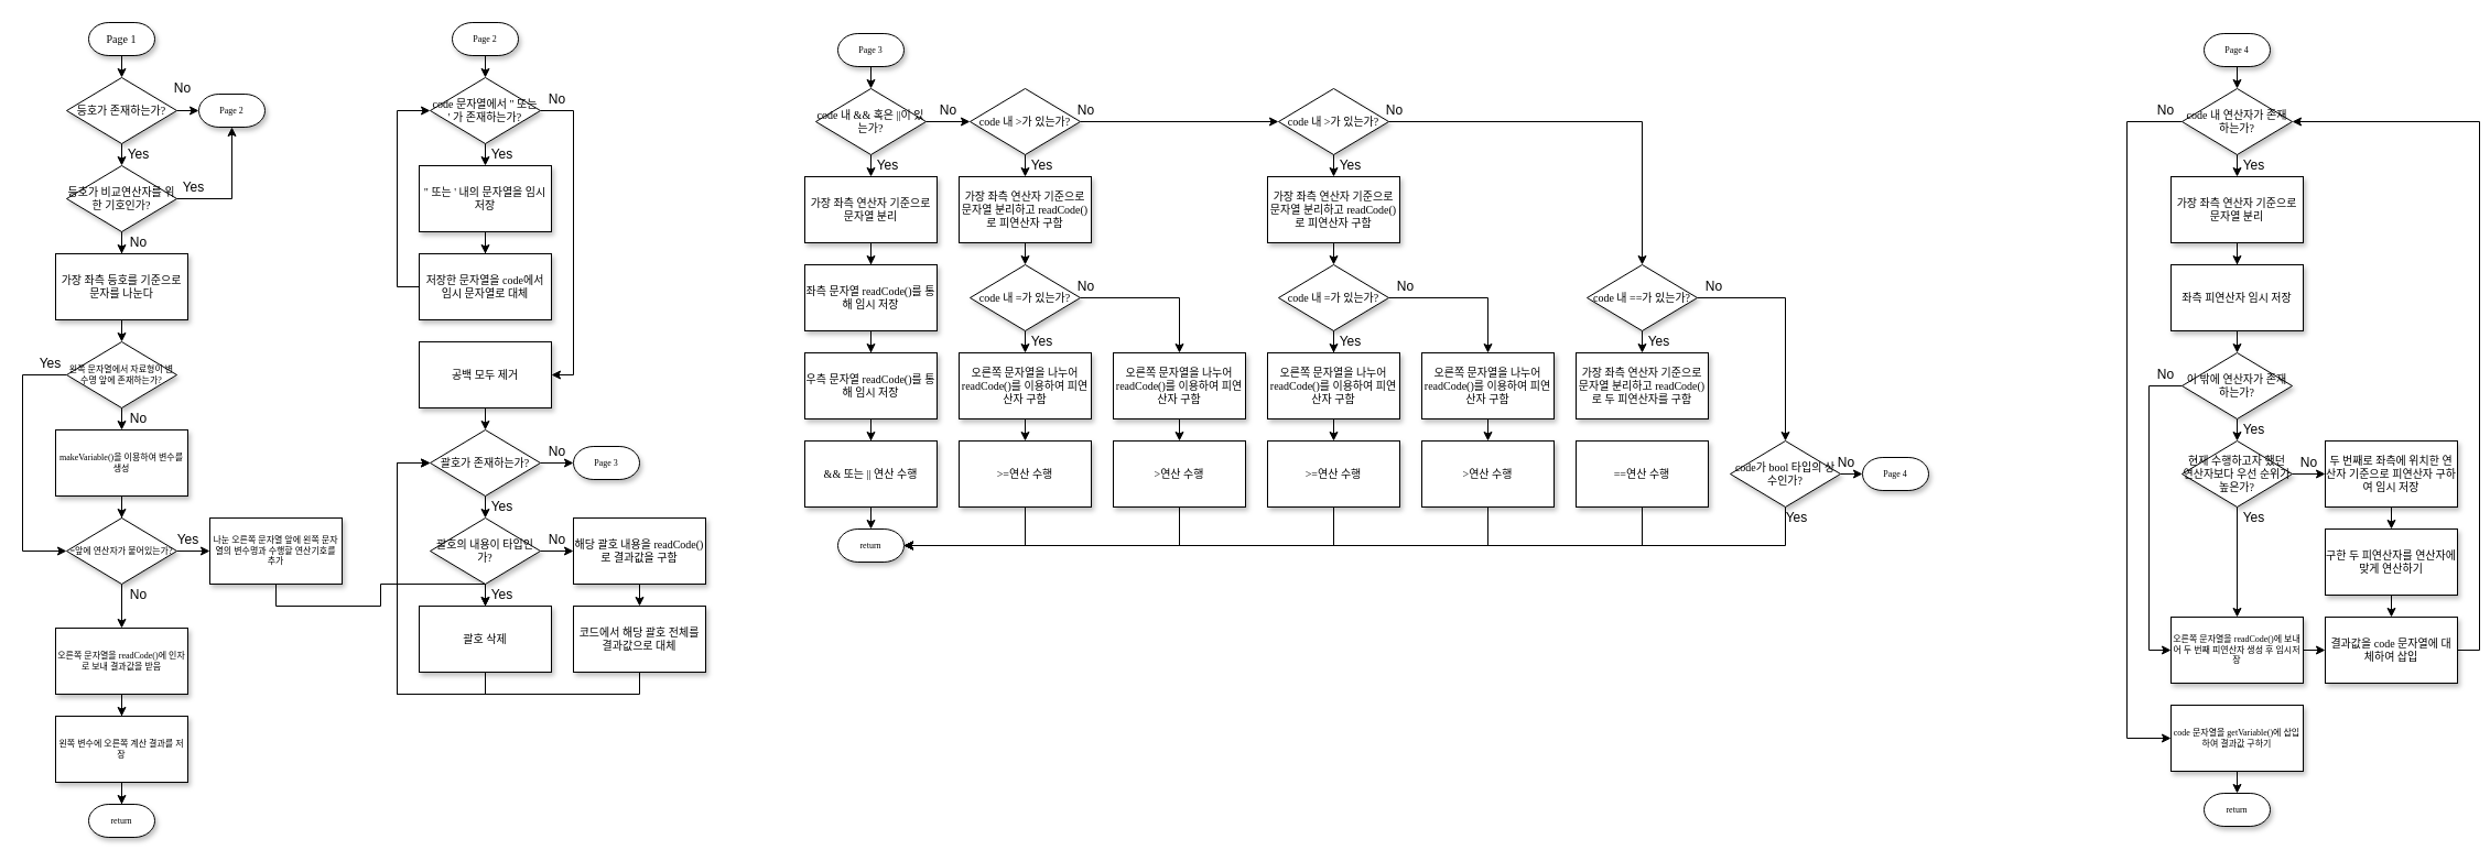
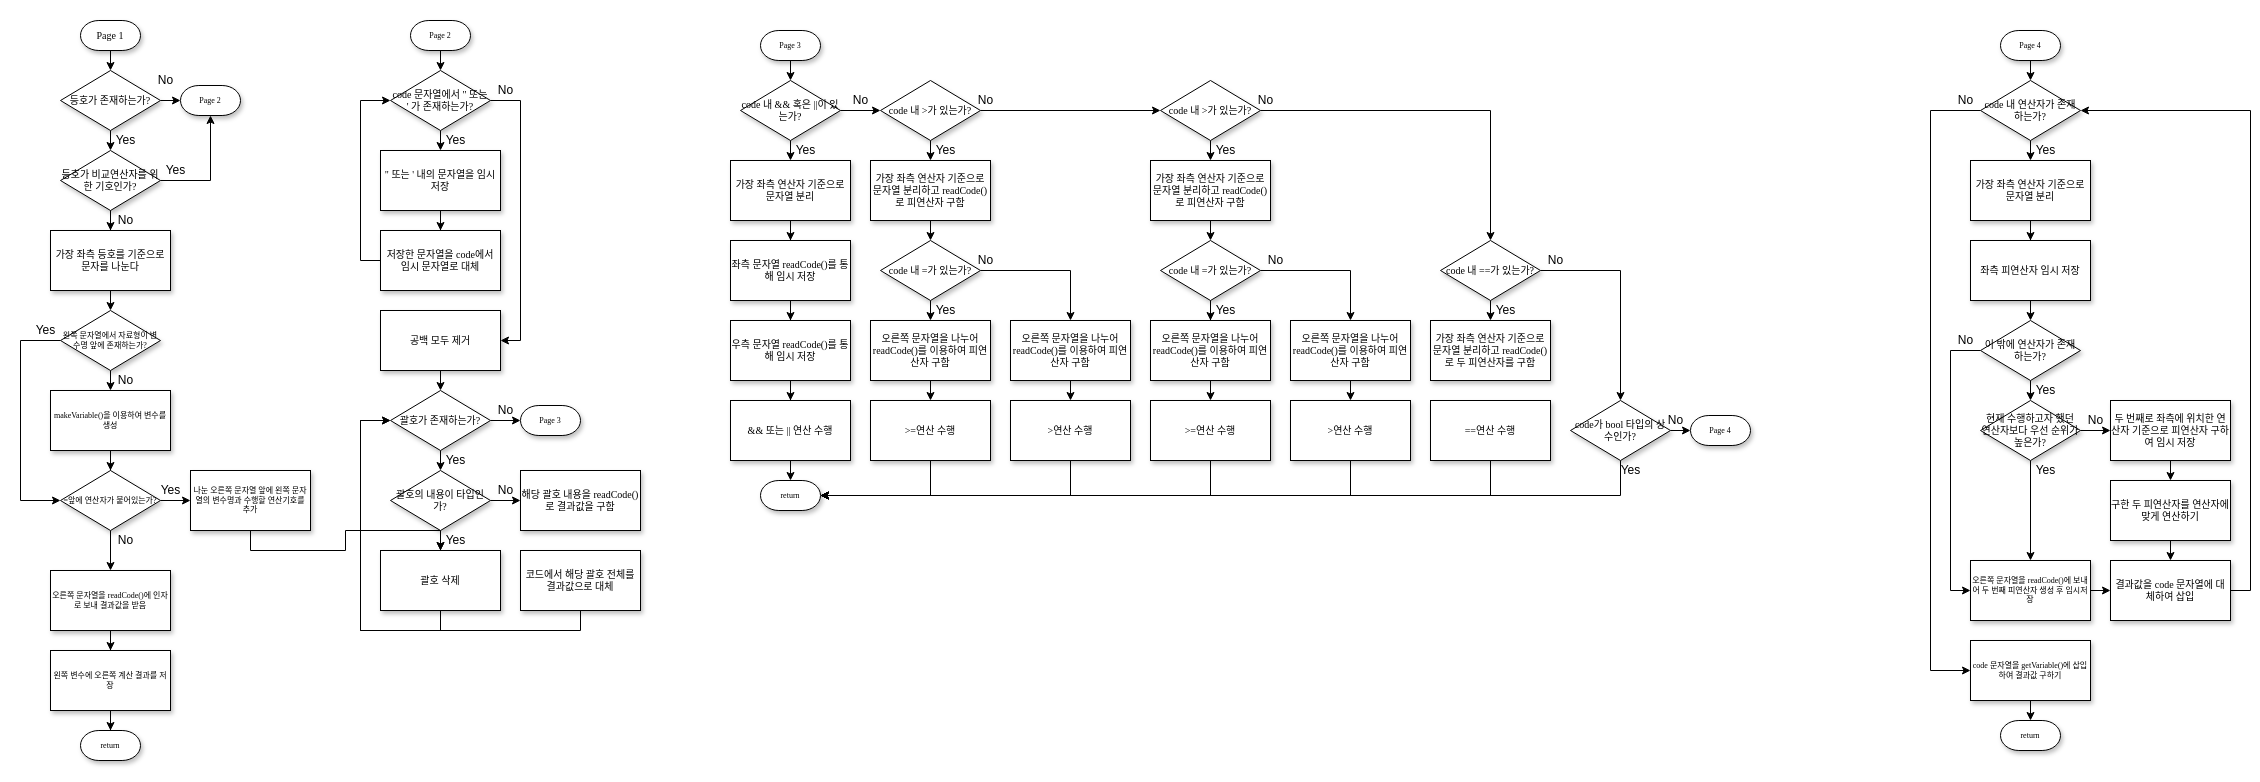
- <mxCell id="49" style="edgeStyle=orthogonalEdgeStyle;rounded=0;orthogonalLoop=1;jettySize=auto;html=1;exitX=0.5;exitY=1;exitDx=0;exitDy=0;entryX=0.5;entryY=0;entryDx=0;entryDy=0;" edge="1" parent="1" source="50" target="52"><mxGeometry relative="1" as="geometry" /></mxCell>
